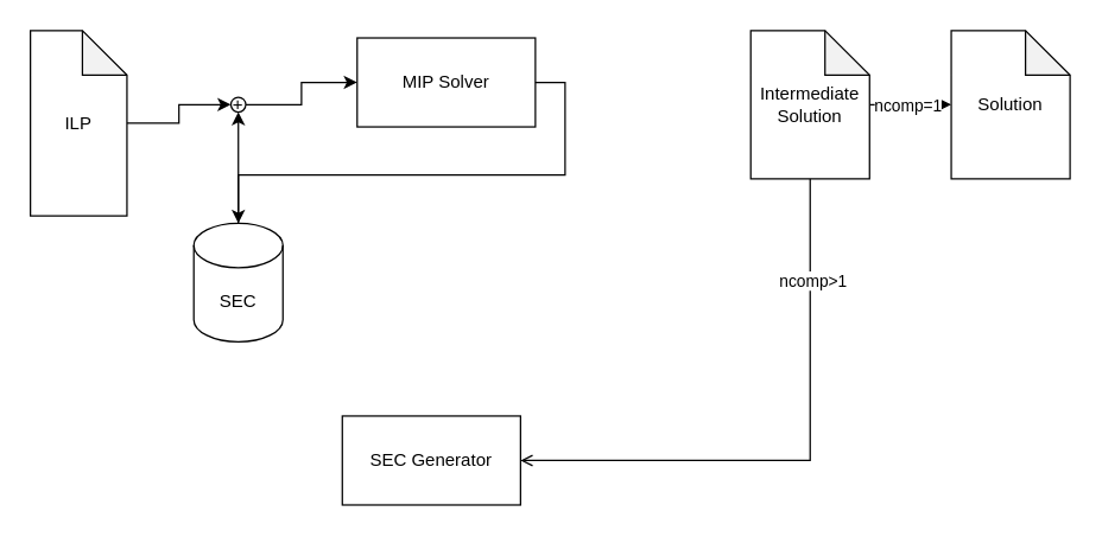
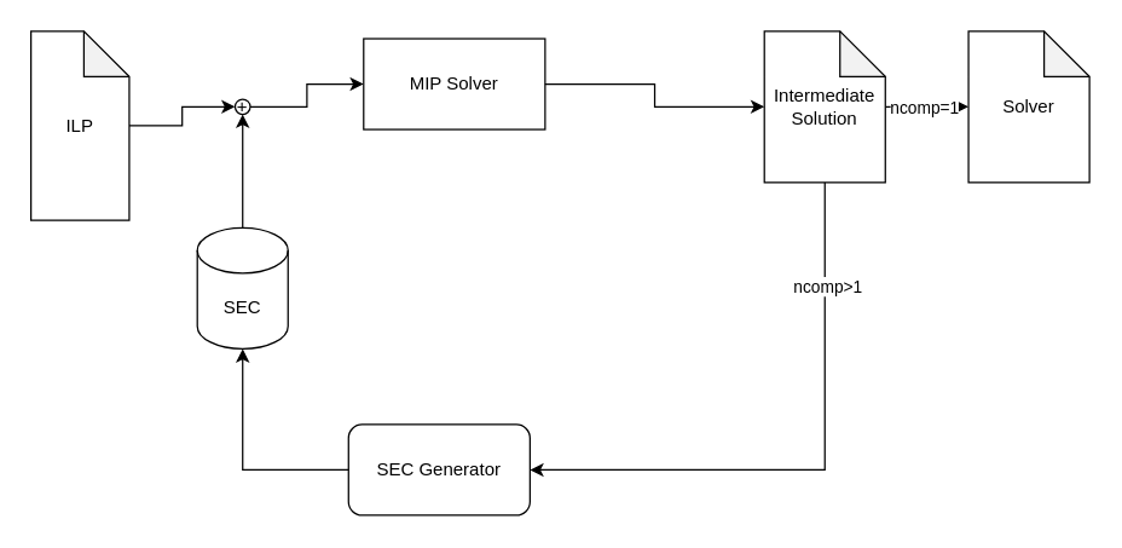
- <mxCell id="12" value="Solution" style="shape=note;whiteSpace=wrap;html=1;backgroundOutline=1;darkOpacity=0.05;" vertex="1" parent="1"><mxGeometry x="640" y="20" width="80" height="100" as="geometry" /></mxCell>
+ <mxCell id="12" value="Solver" style="shape=note;whiteSpace=wrap;html=1;backgroundOutline=1;darkOpacity=0.05;" vertex="1" parent="1"><mxGeometry x="640" y="20" width="80" height="100" as="geometry" /></mxCell>
- <mxCell id="11" style="edgeStyle=orthogonalEdgeStyle;rounded=0;orthogonalLoop=1;jettySize=auto;html=1;exitX=1;exitY=0.5;exitDx=0;exitDy=0;" edge="1" parent="1" source="4" target="14"><mxGeometry relative="1" as="geometry" /></mxCell>
+ <mxCell id="11" style="edgeStyle=orthogonalEdgeStyle;rounded=0;orthogonalLoop=1;jettySize=auto;html=1;exitX=1;exitY=0.5;exitDx=0;exitDy=0;entryX=0;entryY=0.5;entryDx=0;entryDy=0;entryPerimeter=0;" edge="1" parent="1" source="4" target="10"><mxGeometry relative="1" as="geometry" /></mxCell>
+ <mxCell id="15" style="edgeStyle=orthogonalEdgeStyle;rounded=0;orthogonalLoop=1;jettySize=auto;html=1;entryX=0.5;entryY=1;entryDx=0;entryDy=0;entryPerimeter=0;" edge="1" parent="1" source="5" target="14"><mxGeometry relative="1" as="geometry" /></mxCell>
- <mxCell id="5" value="SEC Generator" style="rounded=0;whiteSpace=wrap;html=1;" vertex="1" parent="1"><mxGeometry x="230" y="280" width="120" height="60" as="geometry" /></mxCell>
+ <mxCell id="5" value="SEC Generator" style="whiteSpace=wrap;html=1;rounded=1;" vertex="1" parent="1"><mxGeometry x="230" y="280" width="120" height="60" as="geometry" /></mxCell>
- <mxCell id="6" style="edgeStyle=orthogonalEdgeStyle;rounded=0;orthogonalLoop=1;jettySize=auto;html=1;exitX=0.5;exitY=1;exitDx=0;exitDy=0;exitPerimeter=0;entryX=1;entryY=0.5;entryDx=0;entryDy=0;endArrow=open;" edge="1" parent="1" source="10" target="5"><mxGeometry relative="1" as="geometry" /></mxCell>
+ <mxCell id="6" style="edgeStyle=orthogonalEdgeStyle;rounded=0;orthogonalLoop=1;jettySize=auto;html=1;exitX=0.5;exitY=1;exitDx=0;exitDy=0;exitPerimeter=0;entryX=1;entryY=0.5;entryDx=0;entryDy=0;" edge="1" parent="1" source="10" target="5"><mxGeometry relative="1" as="geometry" /></mxCell>
